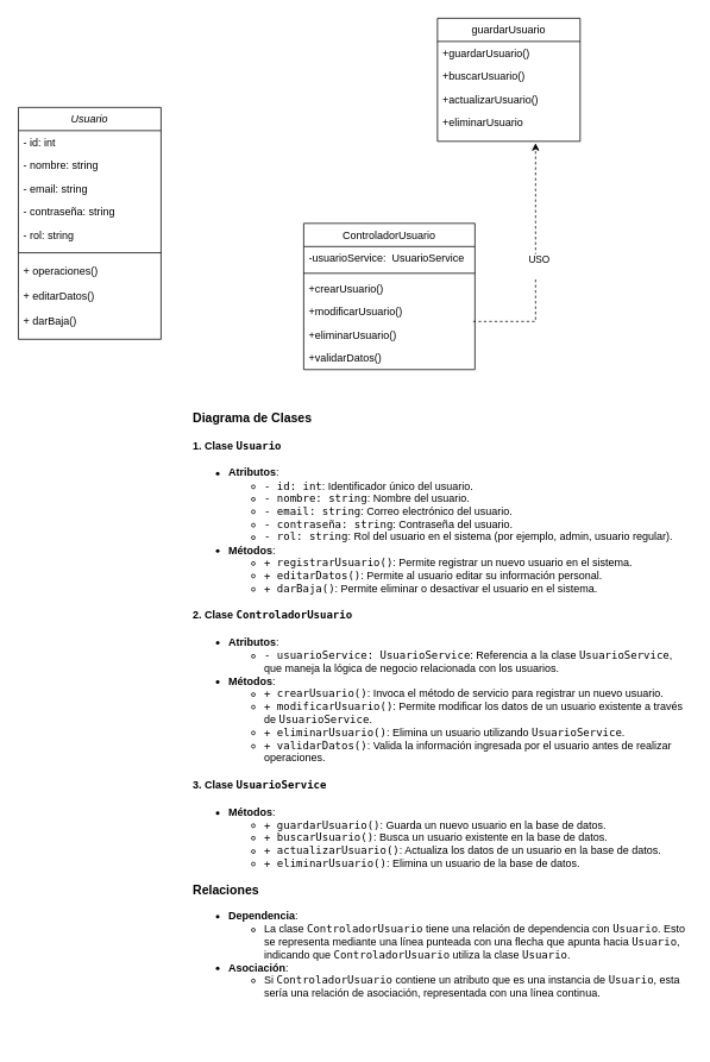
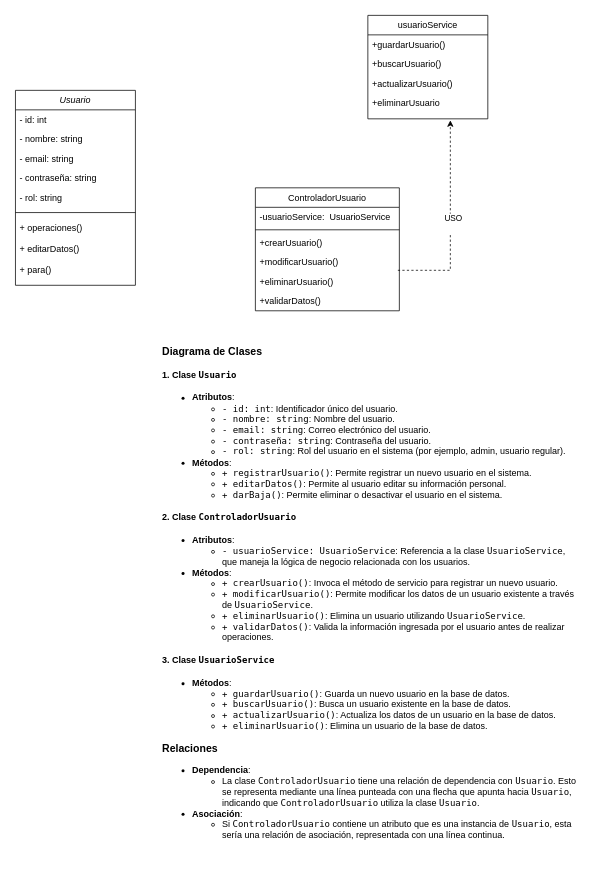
- <mxCell id="12" value="guardarUsuario&#10;" style="swimlane;fontStyle=0;align=center;verticalAlign=top;childLayout=stackLayout;horizontal=1;startSize=26;horizontalStack=0;resizeParent=1;resizeLast=0;collapsible=1;marginBottom=0;rounded=0;shadow=0;strokeWidth=1;" parent="1" vertex="1"><mxGeometry x="490" y="20" width="160" height="138" as="geometry"><mxRectangle x="130" y="380" width="160" height="26" as="alternateBounds" /></mxGeometry></mxCell>
+ <mxCell id="12" value="usuarioService&#10;" style="swimlane;fontStyle=0;align=center;verticalAlign=top;childLayout=stackLayout;horizontal=1;startSize=26;horizontalStack=0;resizeParent=1;resizeLast=0;collapsible=1;marginBottom=0;rounded=0;shadow=0;strokeWidth=1;" parent="1" vertex="1"><mxGeometry x="490" y="20" width="160" height="138" as="geometry"><mxRectangle x="130" y="380" width="160" height="26" as="alternateBounds" /></mxGeometry></mxCell>
- <mxCell id="11" value="+ darBaja()&#10;" style="text;align=left;verticalAlign=top;spacingLeft=4;spacingRight=4;overflow=hidden;rotatable=0;points=[[0,0.5],[1,0.5]];portConstraint=eastwest;" vertex="1" parent="2"><mxGeometry y="226" width="160" height="28" as="geometry" /></mxCell>
+ <mxCell id="11" value="+ para()&#10;" style="text;align=left;verticalAlign=top;spacingLeft=4;spacingRight=4;overflow=hidden;rotatable=0;points=[[0,0.5],[1,0.5]];portConstraint=eastwest;" vertex="1" parent="2"><mxGeometry y="226" width="160" height="28" as="geometry" /></mxCell>
